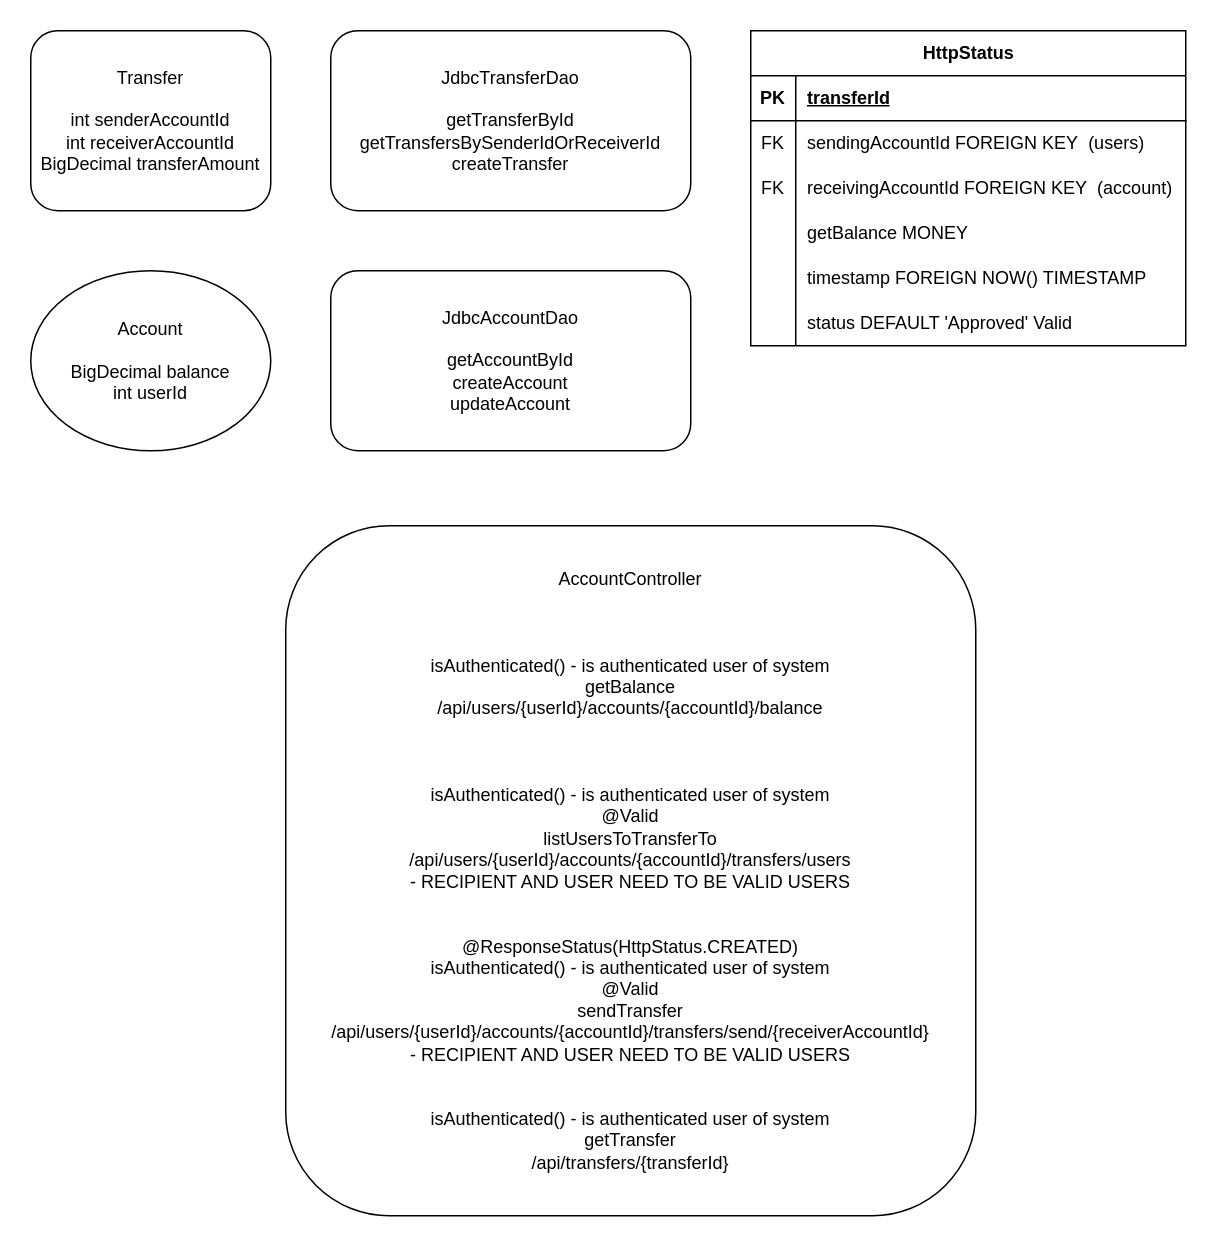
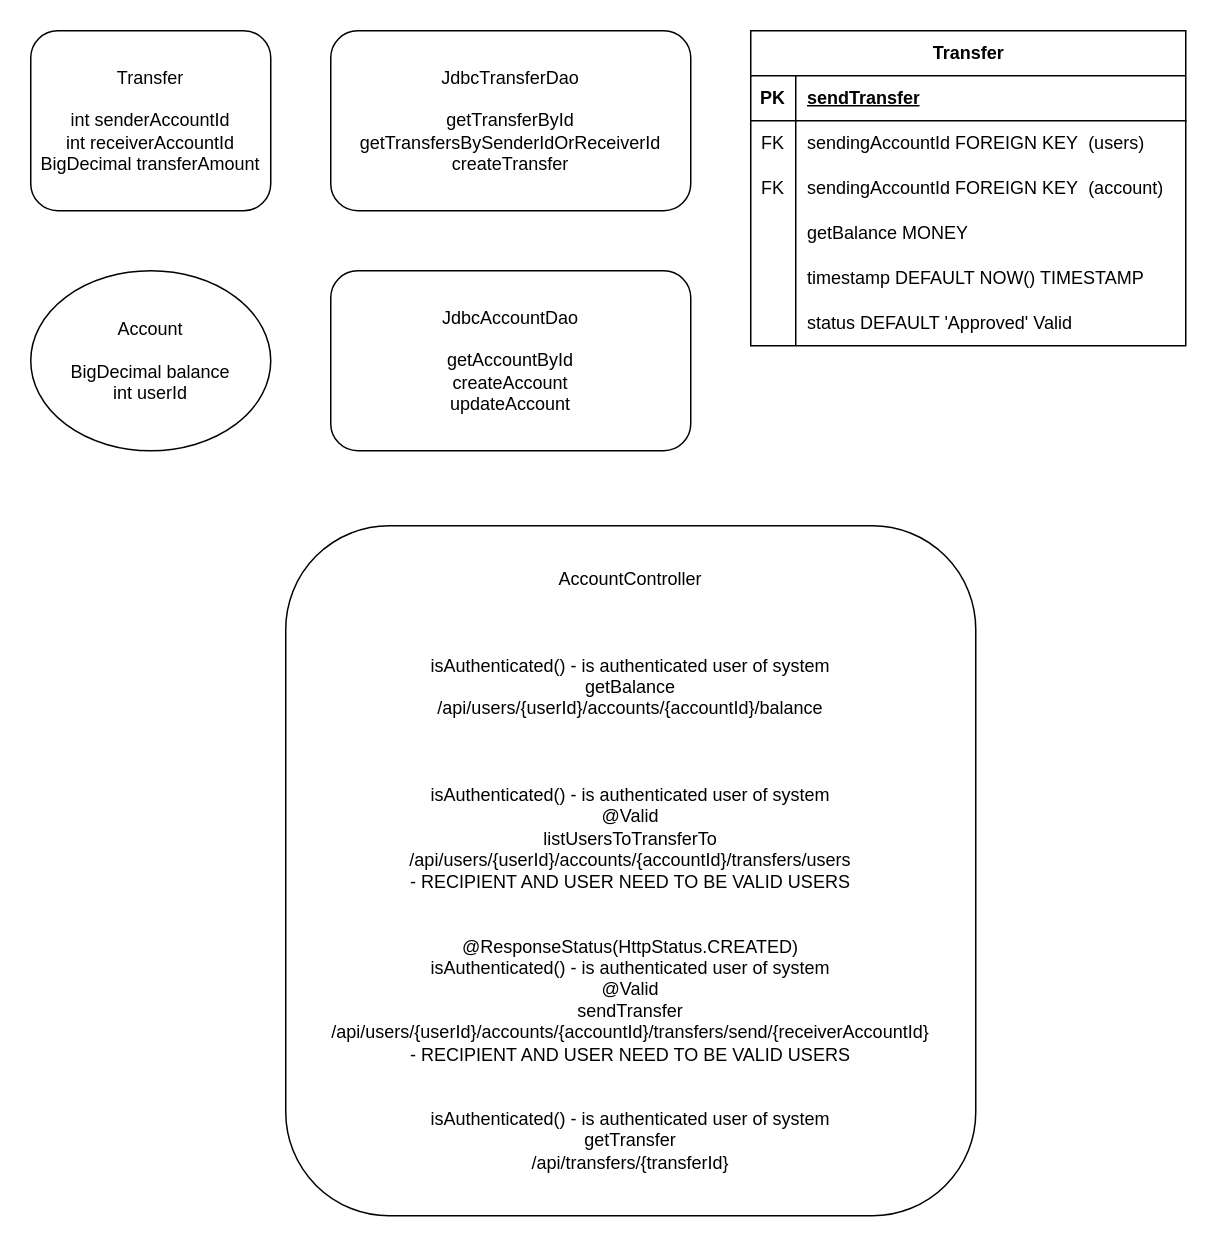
- <mxCell id="6" value="HttpStatus" style="shape=table;startSize=30;container=1;collapsible=1;childLayout=tableLayout;fixedRows=1;rowLines=0;fontStyle=1;align=center;resizeLast=1;html=1;" vertex="1" parent="1"><mxGeometry x="500" width="290" height="210" as="geometry" y="20" /></mxCell>
+ <mxCell id="6" value="Transfer" style="shape=table;startSize=30;container=1;collapsible=1;childLayout=tableLayout;fixedRows=1;rowLines=0;fontStyle=1;align=center;resizeLast=1;html=1;" vertex="1" parent="1"><mxGeometry x="500" width="290" height="210" as="geometry" y="20" /></mxCell>
- <mxCell id="9" value="transferId" style="shape=partialRectangle;connectable=0;fillColor=none;top=0;left=0;bottom=0;right=0;align=left;spacingLeft=6;fontStyle=5;overflow=hidden;whiteSpace=wrap;html=1;" vertex="1" parent="7"><mxGeometry x="30" width="260" height="30" as="geometry"><mxRectangle width="260" height="30" as="alternateBounds" /></mxGeometry></mxCell>
+ <mxCell id="9" value="sendTransfer" style="shape=partialRectangle;connectable=0;fillColor=none;top=0;left=0;bottom=0;right=0;align=left;spacingLeft=6;fontStyle=5;overflow=hidden;whiteSpace=wrap;html=1;" vertex="1" parent="7"><mxGeometry x="30" width="260" height="30" as="geometry"><mxRectangle width="260" height="30" as="alternateBounds" /></mxGeometry></mxCell>
- <mxCell id="15" value="receivingAccountId FOREIGN KEY&amp;nbsp; (account)" style="shape=partialRectangle;connectable=0;fillColor=none;top=0;left=0;bottom=0;right=0;align=left;spacingLeft=6;overflow=hidden;whiteSpace=wrap;html=1;" vertex="1" parent="13"><mxGeometry x="30" width="260" height="30" as="geometry"><mxRectangle width="260" height="30" as="alternateBounds" /></mxGeometry></mxCell>
+ <mxCell id="15" value="sendingAccountId FOREIGN KEY&amp;nbsp; (account)" style="shape=partialRectangle;connectable=0;fillColor=none;top=0;left=0;bottom=0;right=0;align=left;spacingLeft=6;overflow=hidden;whiteSpace=wrap;html=1;" vertex="1" parent="13"><mxGeometry x="30" width="260" height="30" as="geometry"><mxRectangle width="260" height="30" as="alternateBounds" /></mxGeometry></mxCell>
- <mxCell id="21" value="timestamp FOREIGN NOW() TIMESTAMP&amp;nbsp;" style="shape=partialRectangle;connectable=0;fillColor=none;top=0;left=0;bottom=0;right=0;align=left;spacingLeft=6;fontStyle=0;overflow=hidden;whiteSpace=wrap;html=1;" vertex="1" parent="19"><mxGeometry x="30" width="260" height="30" as="geometry"><mxRectangle width="260" height="30" as="alternateBounds" /></mxGeometry></mxCell>
+ <mxCell id="21" value="timestamp DEFAULT NOW() TIMESTAMP&amp;nbsp;" style="shape=partialRectangle;connectable=0;fillColor=none;top=0;left=0;bottom=0;right=0;align=left;spacingLeft=6;fontStyle=0;overflow=hidden;whiteSpace=wrap;html=1;" vertex="1" parent="19"><mxGeometry x="30" width="260" height="30" as="geometry"><mxRectangle width="260" height="30" as="alternateBounds" /></mxGeometry></mxCell>
